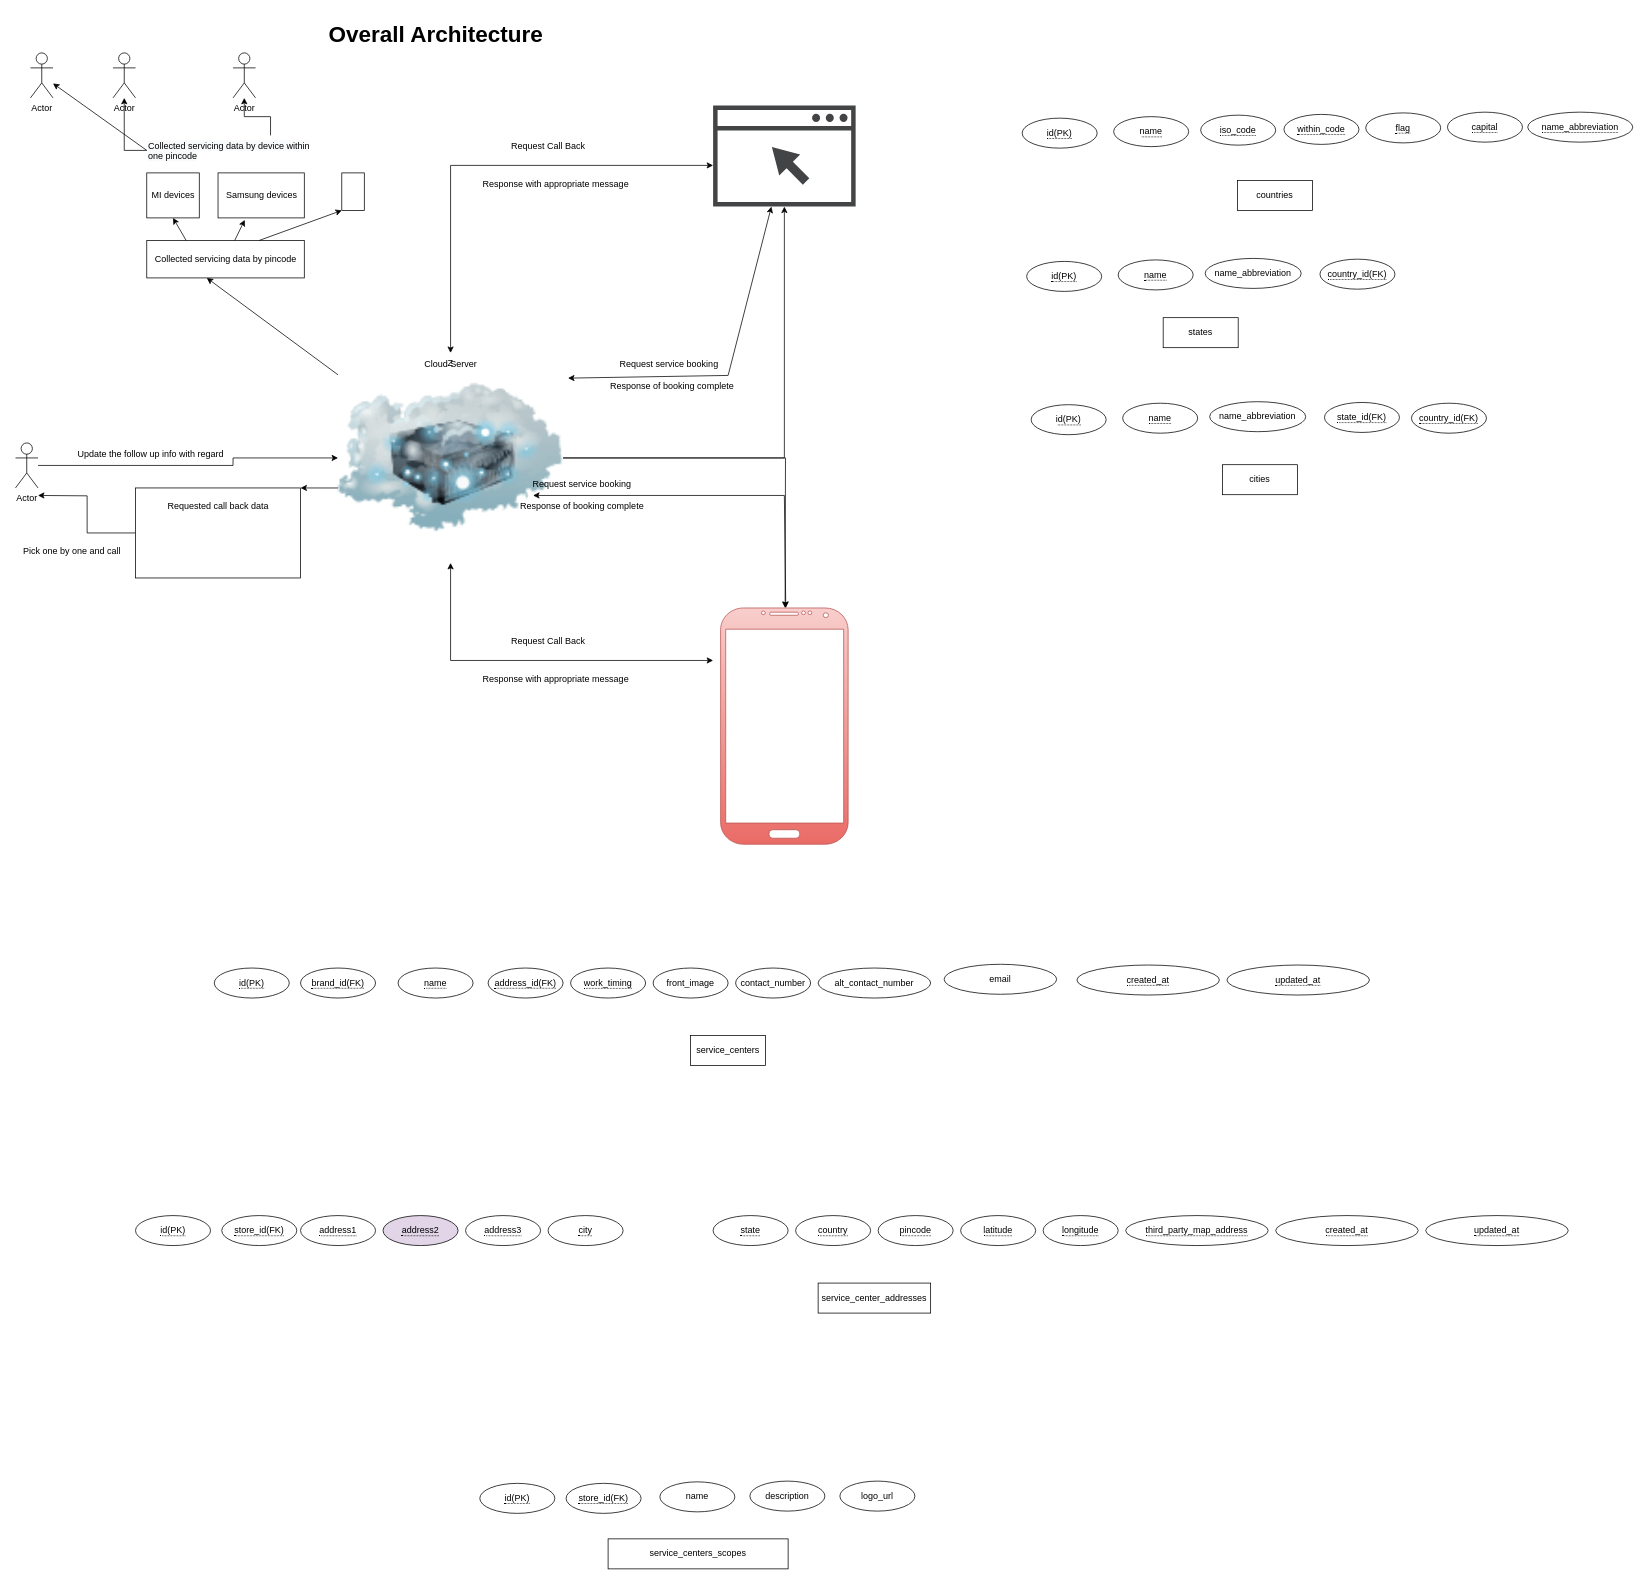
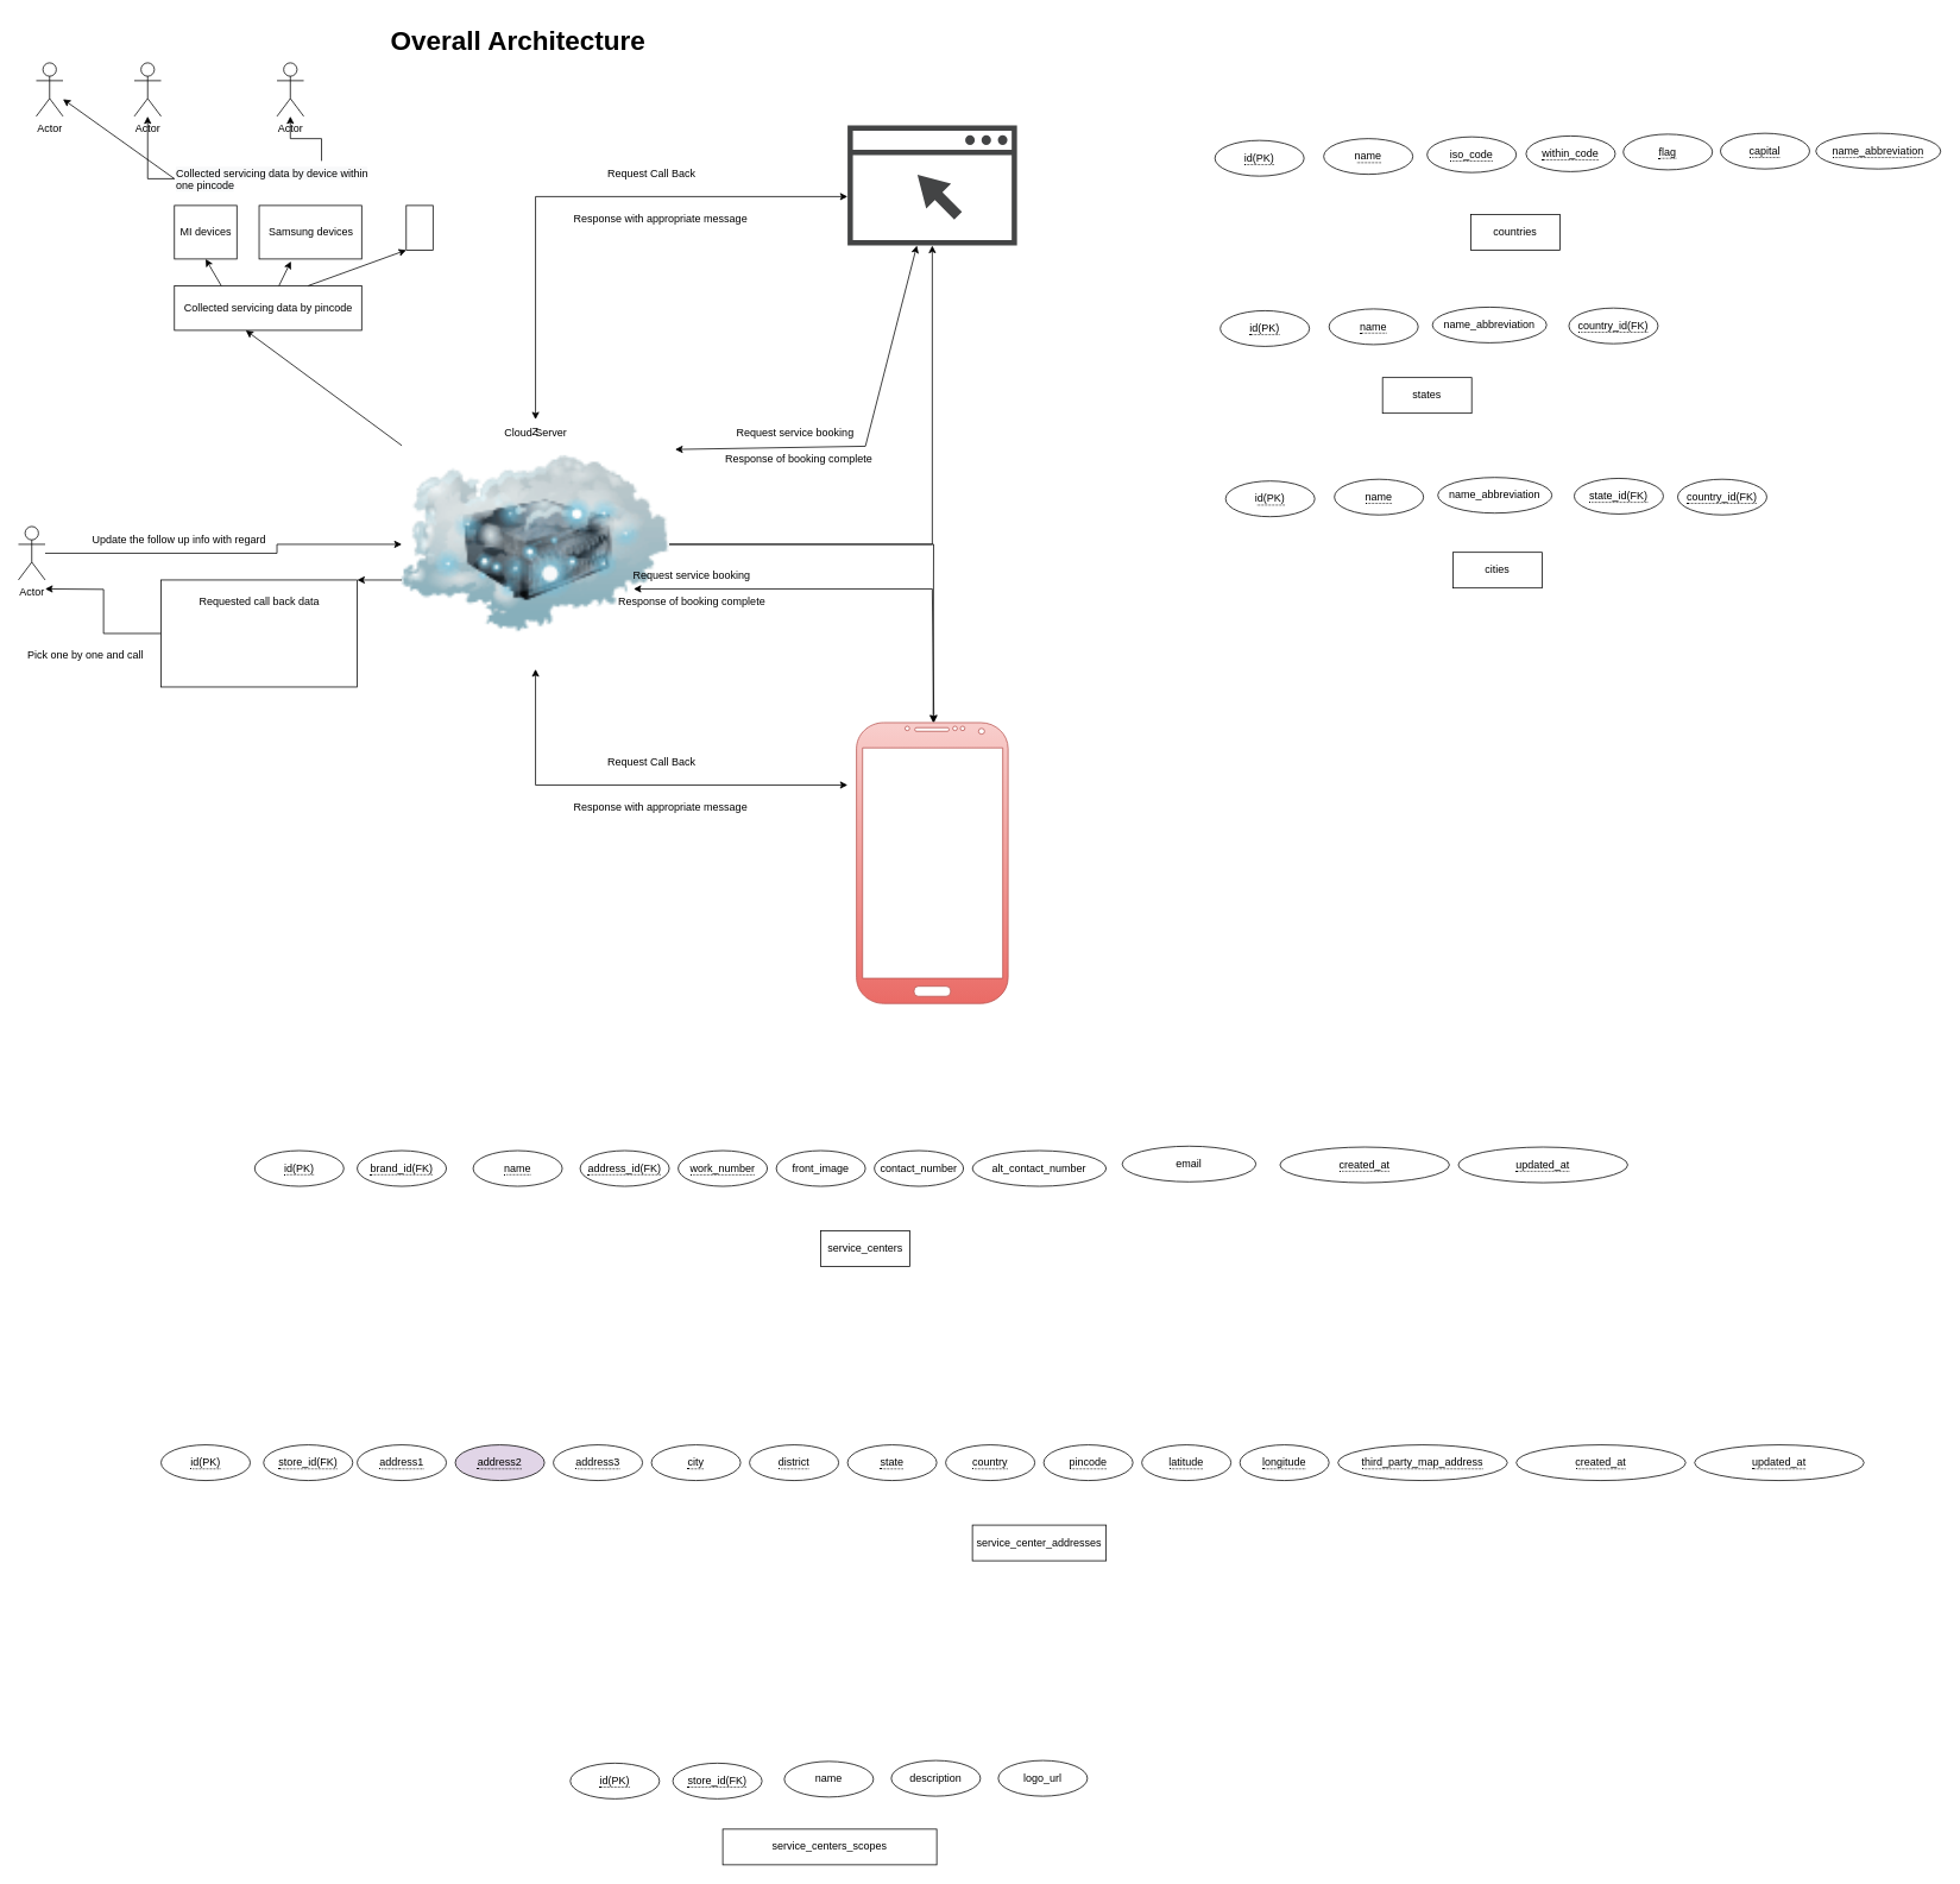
- <mxCell id="62" value="&lt;span style=&quot;border-bottom: 1px dotted&quot;&gt;work_timing&lt;/span&gt;" style="ellipse;whiteSpace=wrap;html=1;align=center;" vertex="1" parent="1"><mxGeometry x="760" y="1290" width="100" height="40" as="geometry" /></mxCell>
+ <mxCell id="62" value="&lt;span style=&quot;border-bottom: 1px dotted&quot;&gt;work_number&lt;/span&gt;" style="ellipse;whiteSpace=wrap;html=1;align=center;" vertex="1" parent="1"><mxGeometry x="760" y="1290" width="100" height="40" as="geometry" /></mxCell>
+ <mxCell id="72" value="&lt;span style=&quot;border-bottom: 1px dotted&quot;&gt;district&lt;br&gt;&lt;/span&gt;" style="ellipse;whiteSpace=wrap;html=1;align=center;" vertex="1" parent="1"><mxGeometry x="840" y="1620" width="100" height="40" as="geometry" /></mxCell>
